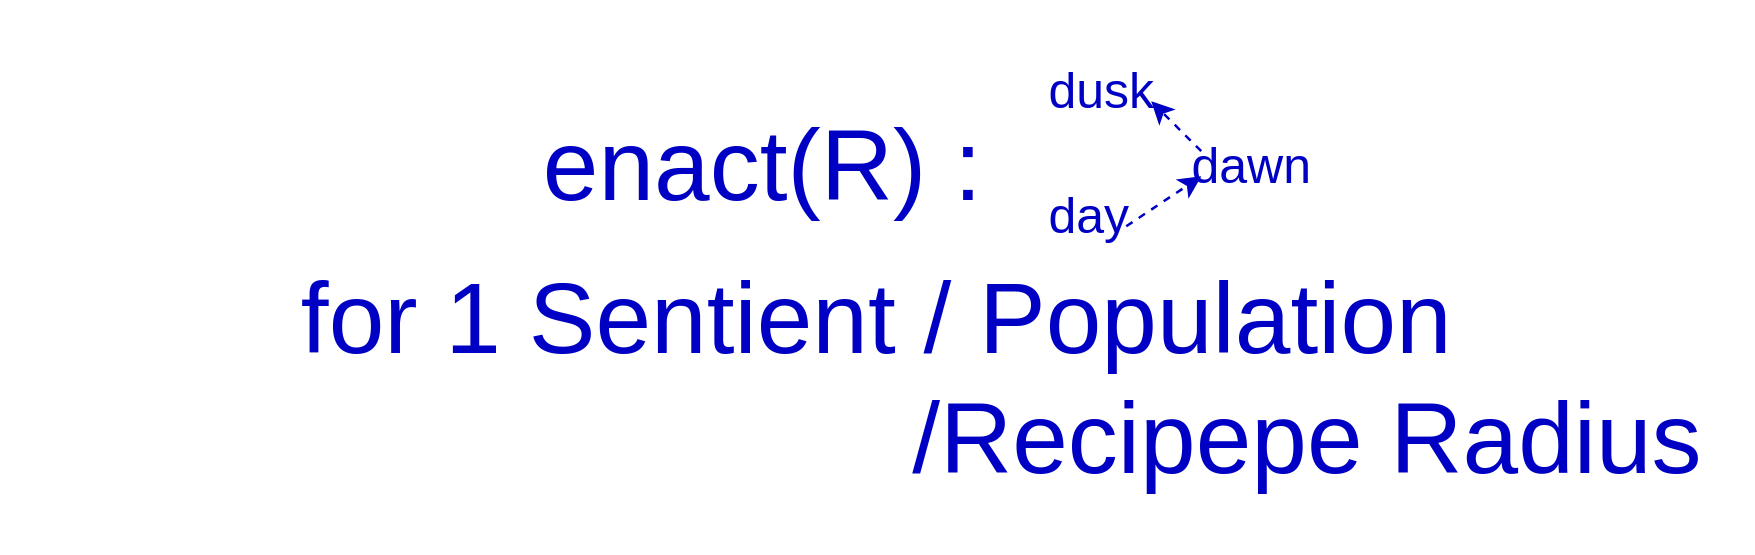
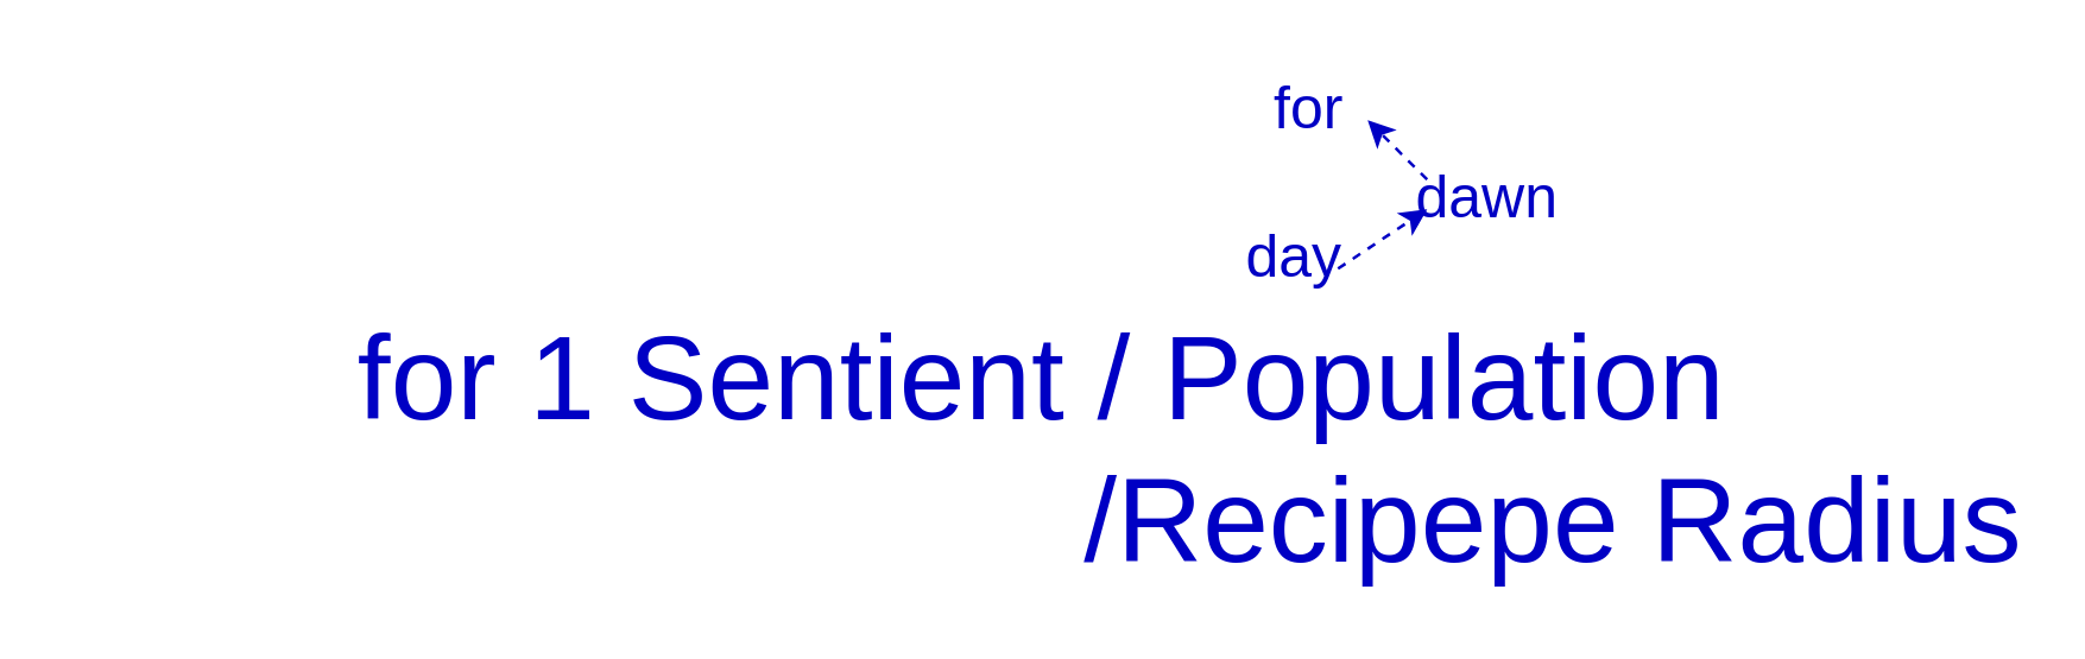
- <mxCell id="4" value="dusk" style="text;html=1;align=center;verticalAlign=middle;resizable=0;points=[];autosize=1;strokeColor=none;fillColor=none;fontSize=20;fontColor=#0000C4;" vertex="1" parent="1"><mxGeometry x="410" y="20" width="60" height="30" as="geometry" /></mxCell>
+ <mxCell id="4" value="for" style="text;html=1;align=center;verticalAlign=middle;resizable=0;points=[];autosize=1;strokeColor=none;fillColor=none;fontSize=20;fontColor=#0000C4;" vertex="1" parent="1"><mxGeometry x="410" y="20" width="60" height="30" as="geometry" /></mxCell>
- <mxCell id="2" value="enact(R) :&amp;nbsp;" style="text;html=1;align=center;verticalAlign=middle;resizable=0;points=[];autosize=1;strokeColor=none;fillColor=none;fontSize=40;fontColor=#0000C4;" vertex="1" parent="1"><mxGeometry x="210" y="40" width="200" height="50" as="geometry" /></mxCell>
